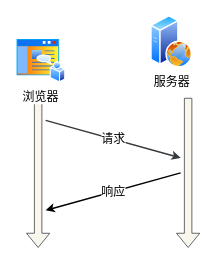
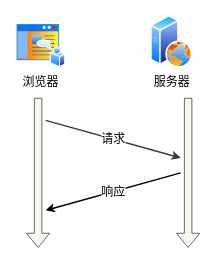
- <mxCell id="7" value="浏览器" style="aspect=fixed;perimeter=ellipsePerimeter;html=1;align=center;shadow=0;dashed=0;spacingTop=3;image;image=img/lib/active_directory/home_page.svg;fontSize=16;" vertex="1" parent="1"><mxGeometry x="20" y="50" width="66.67" height="60" as="geometry" /></mxCell>
+ <mxCell id="7" value="浏览器" style="aspect=fixed;perimeter=ellipsePerimeter;html=1;align=center;shadow=0;dashed=0;spacingTop=3;image;image=img/lib/active_directory/home_page.svg;fontSize=16;" vertex="1" parent="1"><mxGeometry x="20" y="30" width="66.67" height="60" as="geometry" /></mxCell>
